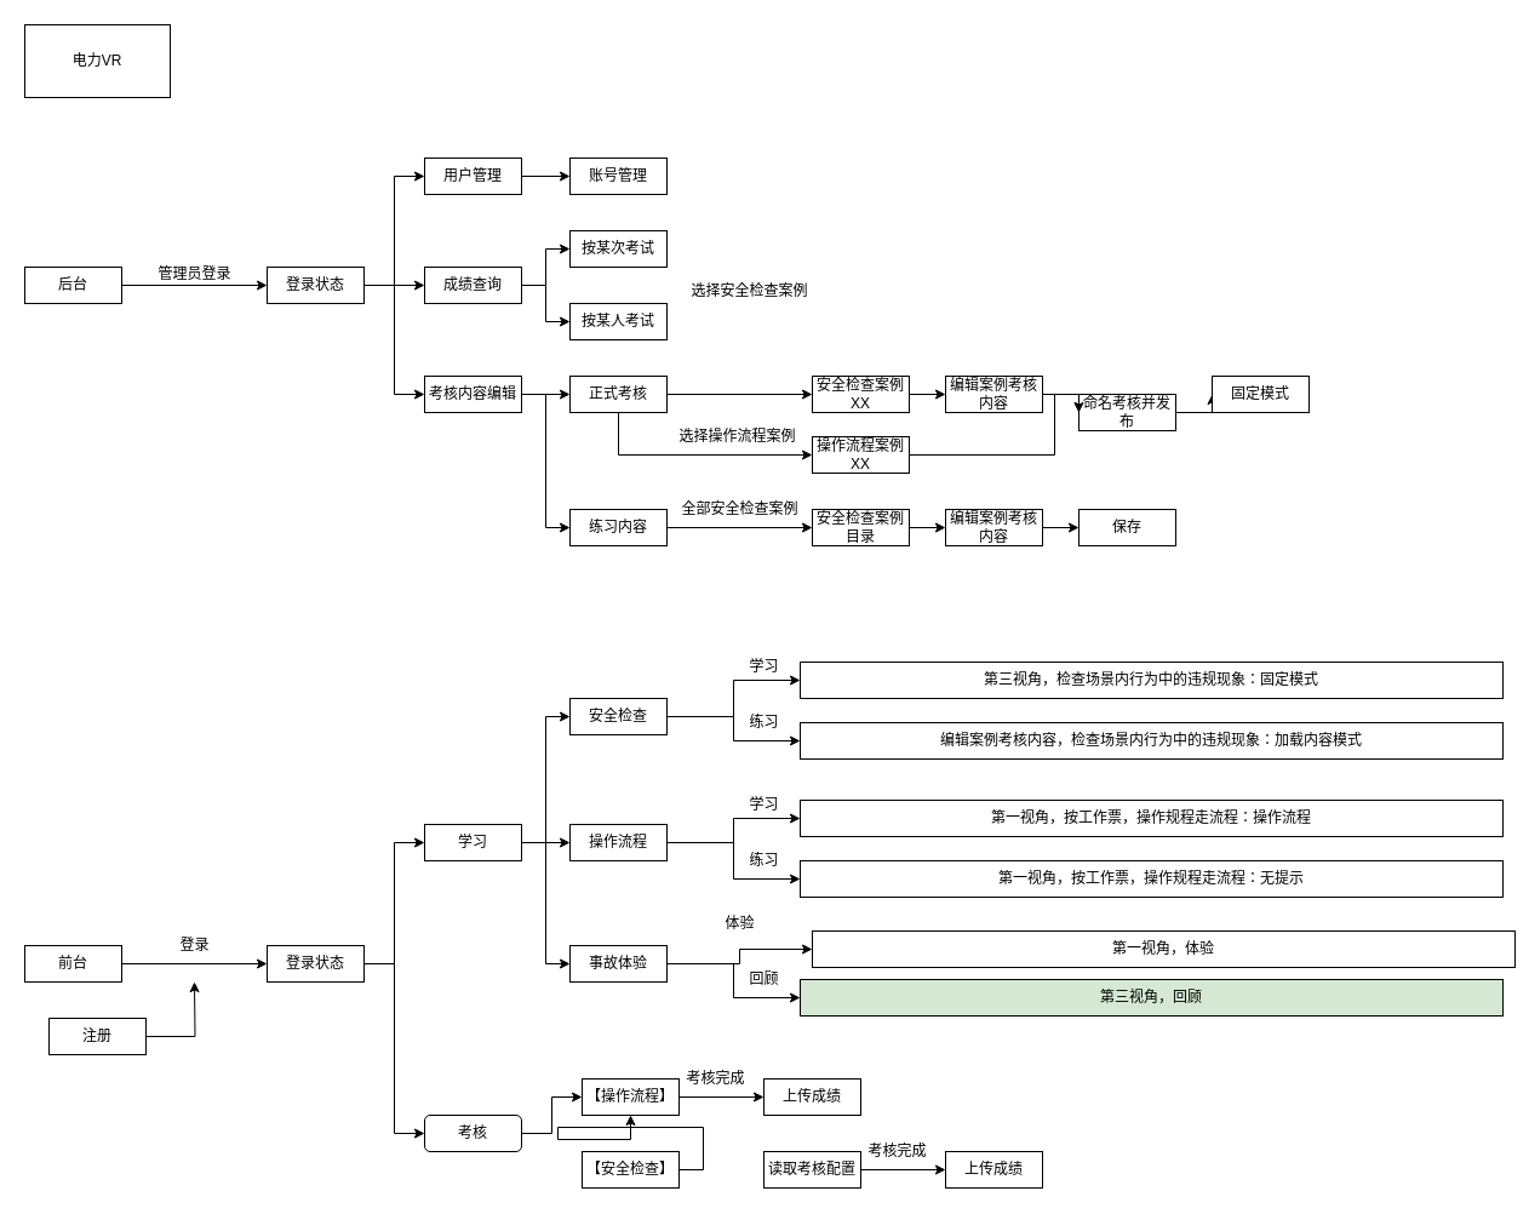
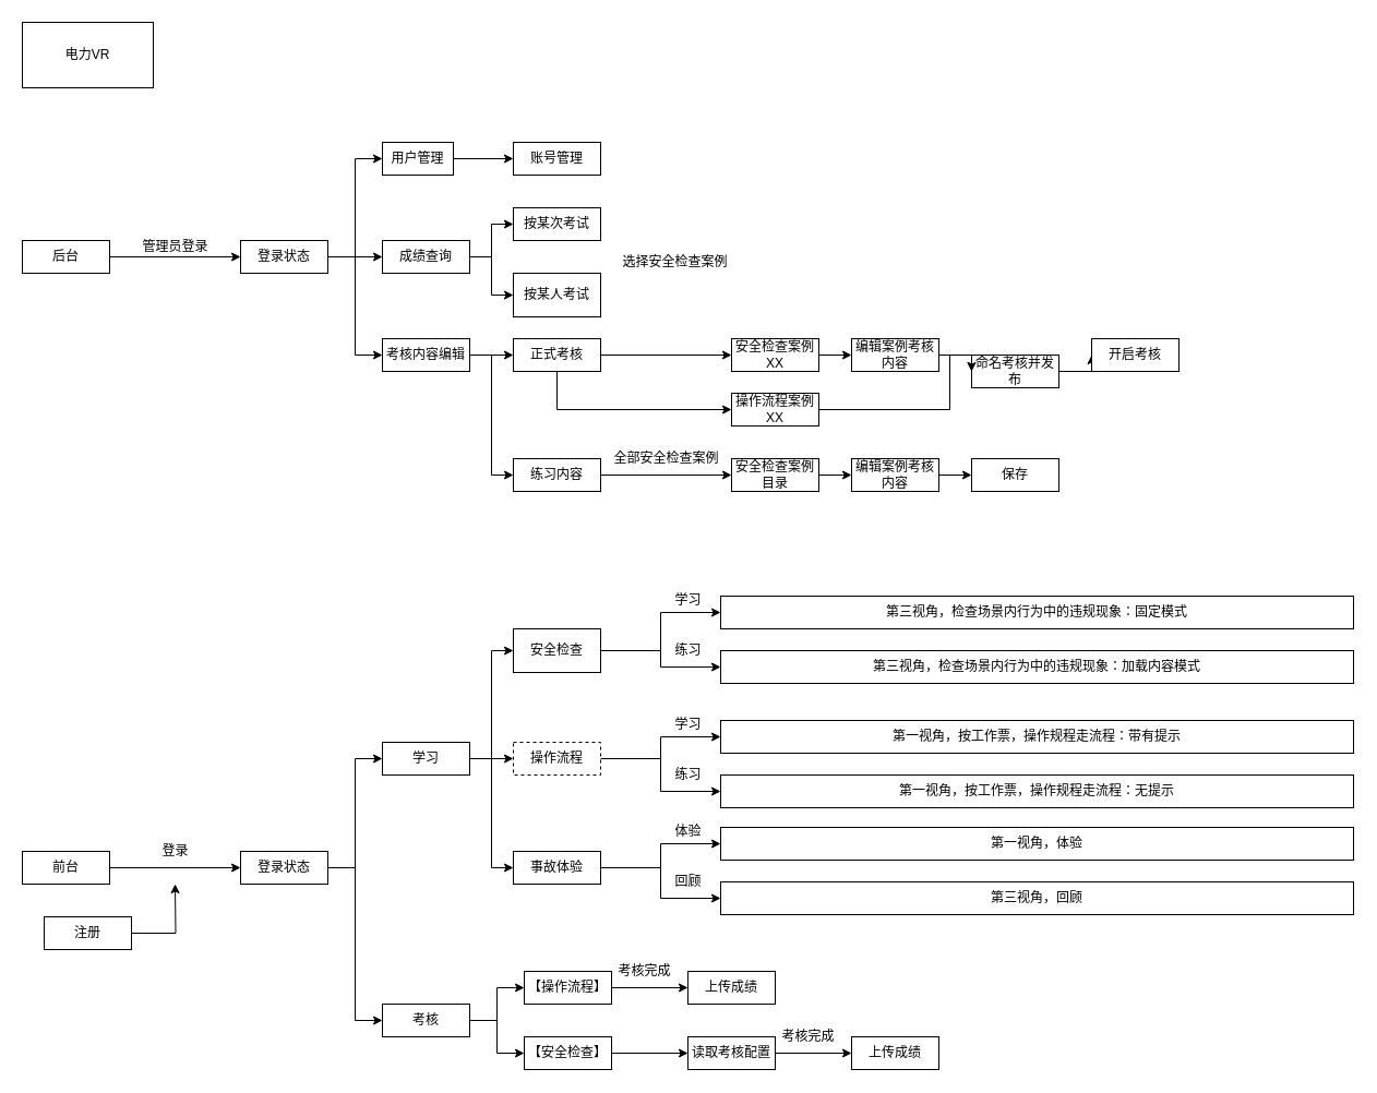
- <mxCell id="32" value="用户管理" style="rounded=0;whiteSpace=wrap;html=1;" vertex="1" parent="1"><mxGeometry x="350" y="130" width="80" height="30" as="geometry" /></mxCell>
+ <mxCell id="32" value="用户管理" style="rounded=0;whiteSpace=wrap;html=1;" vertex="1" parent="1"><mxGeometry x="350" y="130" width="65" height="30" as="geometry" /></mxCell>
- <mxCell id="41" value="按某人考试" style="rounded=0;whiteSpace=wrap;html=1;" vertex="1" parent="1"><mxGeometry x="470" y="250" width="80" height="30" as="geometry" /></mxCell>
+ <mxCell id="41" value="按某人考试" style="rounded=0;whiteSpace=wrap;html=1;" vertex="1" parent="1"><mxGeometry x="470" y="250" width="80" height="40" as="geometry" /></mxCell>
- <mxCell id="52" value="固定模式" style="rounded=0;whiteSpace=wrap;html=1;" vertex="1" parent="1"><mxGeometry x="1000" y="310" width="80" height="30" as="geometry" /></mxCell>
+ <mxCell id="52" value="开启考核" style="rounded=0;whiteSpace=wrap;html=1;" vertex="1" parent="1"><mxGeometry x="1000" y="310" width="80" height="30" as="geometry" /></mxCell>
- <mxCell id="76" value="选择操作流程案例" style="text;html=1;align=center;verticalAlign=middle;resizable=0;points=[];autosize=1;" vertex="1" parent="1"><mxGeometry x="553" y="350" width="110" height="20" as="geometry" /></mxCell>
- <mxCell id="59" value="安全检查" style="rounded=0;whiteSpace=wrap;html=1;" vertex="1" parent="1"><mxGeometry x="470" y="576" width="80" height="30" as="geometry" /></mxCell>
+ <mxCell id="59" value="安全检查" style="rounded=0;whiteSpace=wrap;html=1;" vertex="1" parent="1"><mxGeometry x="470" y="576" width="80" height="40" as="geometry" /></mxCell>
- <mxCell id="78" value="编辑案例考核内容，检查场景内行为中的违规现象：加载内容模式" style="rounded=0;whiteSpace=wrap;html=1;" vertex="1" parent="1"><mxGeometry x="660" y="596" width="580" height="30" as="geometry" /></mxCell>
+ <mxCell id="78" value="第三视角，检查场景内行为中的违规现象：加载内容模式" style="rounded=0;whiteSpace=wrap;html=1;" vertex="1" parent="1"><mxGeometry x="660" y="596" width="580" height="30" as="geometry" /></mxCell>
- <mxCell id="81" value="第一视角，按工作票，操作规程走流程：操作流程" style="rounded=0;whiteSpace=wrap;html=1;" vertex="1" parent="1"><mxGeometry x="660" y="660" width="580" height="30" as="geometry" /></mxCell>
+ <mxCell id="81" value="第一视角，按工作票，操作规程走流程：带有提示" style="rounded=0;whiteSpace=wrap;html=1;" vertex="1" parent="1"><mxGeometry x="660" y="660" width="580" height="30" as="geometry" /></mxCell>
- <mxCell id="62" value="操作流程" style="rounded=0;whiteSpace=wrap;html=1;" vertex="1" parent="1"><mxGeometry x="470" y="680" width="80" height="30" as="geometry" /></mxCell>
+ <mxCell id="62" value="操作流程" style="rounded=0;whiteSpace=wrap;html=1;dashed=1;" vertex="1" parent="1"><mxGeometry x="470" y="680" width="80" height="30" as="geometry" /></mxCell>
- <mxCell id="87" value="体验" style="text;html=1;align=center;verticalAlign=middle;resizable=0;points=[];autosize=1;" vertex="1" parent="1"><mxGeometry x="590" y="752" width="40" height="20" as="geometry" /></mxCell>
+ <mxCell id="87" value="体验" style="text;html=1;align=center;verticalAlign=middle;resizable=0;points=[];autosize=1;" vertex="1" parent="1"><mxGeometry x="610" y="752" width="40" height="20" as="geometry" /></mxCell>
- <mxCell id="85" value="第一视角，体验" style="rounded=0;whiteSpace=wrap;html=1;" vertex="1" parent="1"><mxGeometry x="670" y="768" width="580" height="30" as="geometry" /></mxCell>
+ <mxCell id="85" value="第一视角，体验" style="rounded=0;whiteSpace=wrap;html=1;" vertex="1" parent="1"><mxGeometry x="660" y="758" width="580" height="30" as="geometry" /></mxCell>
- <mxCell id="86" value="第三视角，回顾" style="rounded=0;whiteSpace=wrap;html=1;fillColor=#d5e8d4;" vertex="1" parent="1"><mxGeometry x="660" y="808" width="580" height="30" as="geometry" /></mxCell>
+ <mxCell id="86" value="第三视角，回顾" style="rounded=0;whiteSpace=wrap;html=1;" vertex="1" parent="1"><mxGeometry x="660" y="808" width="580" height="30" as="geometry" /></mxCell>
- <mxCell id="14" style="edgeStyle=orthogonalEdgeStyle;rounded=0;orthogonalLoop=1;jettySize=auto;html=1;exitX=1;exitY=0.5;exitDx=0;exitDy=0;" edge="1" parent="1" source="15" target="17"><mxGeometry relative="1" as="geometry" /></mxCell>
+ <mxCell id="14" style="edgeStyle=orthogonalEdgeStyle;rounded=0;orthogonalLoop=1;jettySize=auto;html=1;exitX=1;exitY=0.5;exitDx=0;exitDy=0;entryX=0;entryY=0.5;entryDx=0;entryDy=0;" edge="1" parent="1" source="15" target="20"><mxGeometry relative="1" as="geometry" /></mxCell>
- <mxCell id="13" value="考核" style="whiteSpace=wrap;html=1;rounded=1;" vertex="1" parent="1"><mxGeometry x="350" y="920" width="80" height="30" as="geometry" /></mxCell>
+ <mxCell id="13" value="考核" style="rounded=0;whiteSpace=wrap;html=1;" vertex="1" parent="1"><mxGeometry x="350" y="920" width="80" height="30" as="geometry" /></mxCell>
+ <mxCell id="12" style="edgeStyle=orthogonalEdgeStyle;rounded=0;orthogonalLoop=1;jettySize=auto;html=1;exitX=1;exitY=0.5;exitDx=0;exitDy=0;entryX=0;entryY=0.5;entryDx=0;entryDy=0;" edge="1" parent="1" source="13" target="15"><mxGeometry relative="1" as="geometry" /></mxCell>
